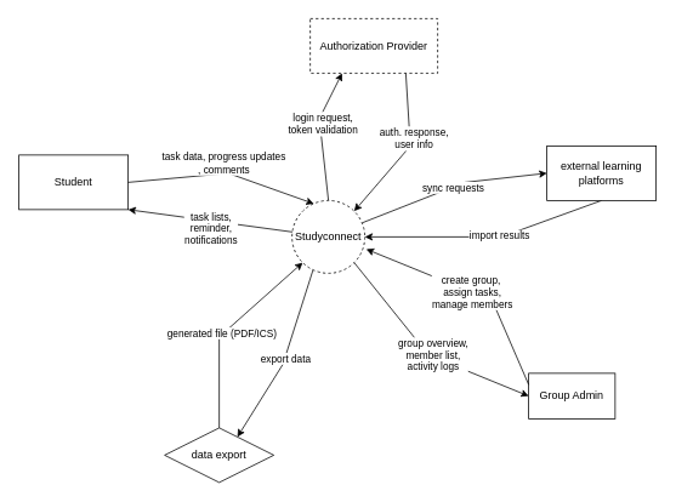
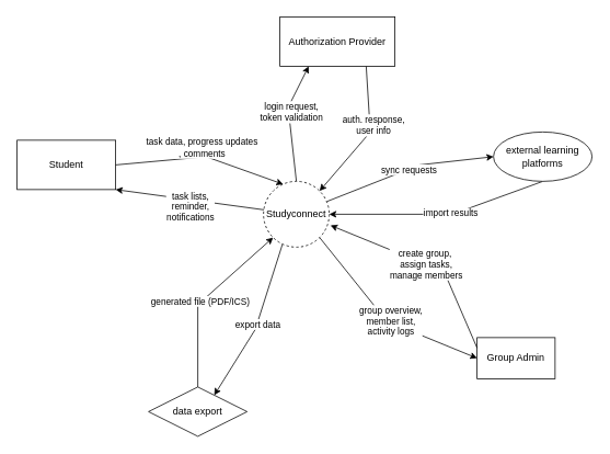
- <mxCell id="13" value="Authorization Provider" style="rounded=0;whiteSpace=wrap;html=1;dashed=1;" parent="1" vertex="1"><mxGeometry x="340" y="20" width="140" height="60" as="geometry" /></mxCell>
+ <mxCell id="13" value="Authorization Provider" style="rounded=0;whiteSpace=wrap;html=1;" parent="1" vertex="1"><mxGeometry x="340" y="20" width="140" height="60" as="geometry" /></mxCell>
- <mxCell id="10" value="external learning platforms" style="rounded=0;whiteSpace=wrap;html=1;" parent="1" vertex="1"><mxGeometry x="600" y="160" width="120" height="60" as="geometry" /></mxCell>
+ <mxCell id="10" value="external learning platforms" style="ellipse;whiteSpace=wrap;html=1;" parent="1" vertex="1"><mxGeometry x="600" y="160" width="120" height="60" as="geometry" /></mxCell>
